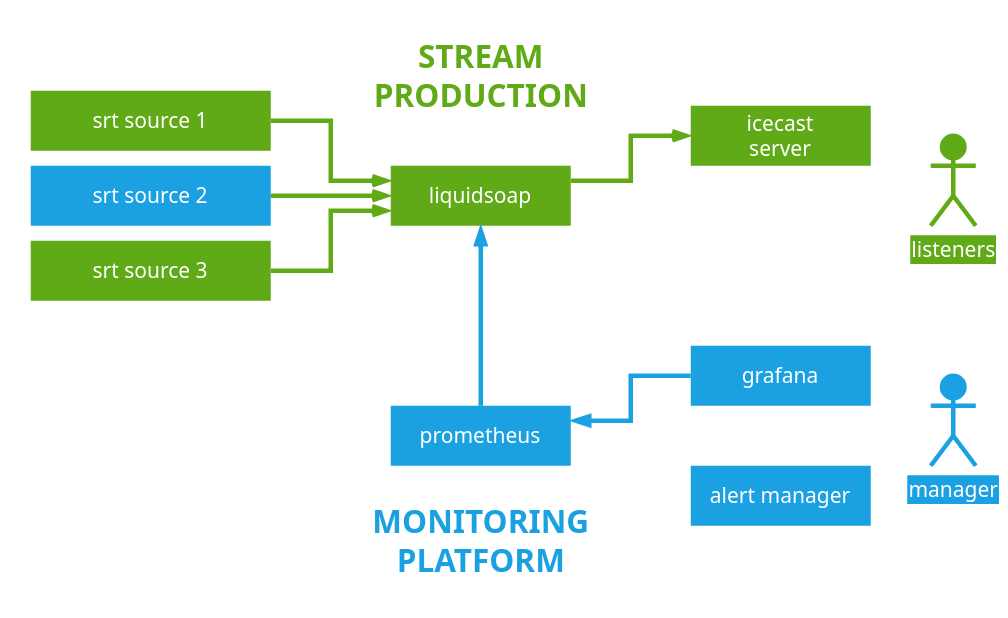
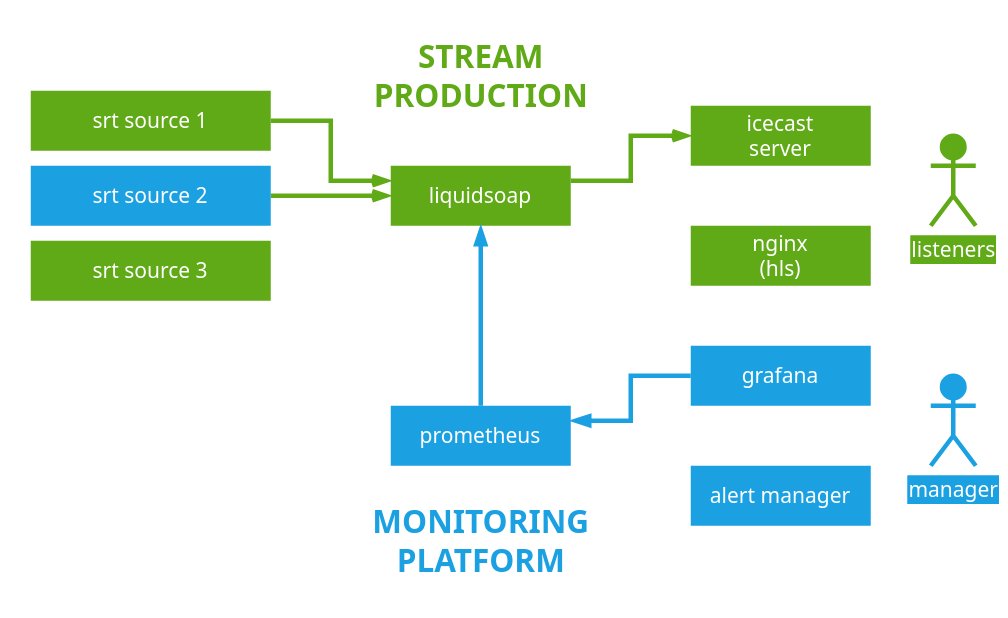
- <mxCell id="10" style="edgeStyle=orthogonalEdgeStyle;rounded=0;hachureGap=4;orthogonalLoop=1;jettySize=auto;html=1;exitX=1;exitY=0.5;exitDx=0;exitDy=0;entryX=0;entryY=0.75;entryDx=0;entryDy=0;fontFamily=Noto Sans;fontSize=14;fillColor=#60a917;strokeColor=#60a917;fontSource=https%3A%2F%2Ffonts.googleapis.com%2Fcss%3Ffamily%3DNoto%2BSans;fontColor=#FFFFFF;strokeWidth=3;endArrow=openThin;endFill=0;" parent="1" source="11" target="3" edge="1"><mxGeometry relative="1" as="geometry" /></mxCell>
+ <mxCell id="5" value="nginx&lt;br style=&quot;font-size: 14px;&quot;&gt;(hls)" style="rounded=0;whiteSpace=wrap;html=1;hachureGap=4;fontFamily=Noto Sans;fontSize=14;fillColor=#60a917;strokeColor=none;fontSource=https%3A%2F%2Ffonts.googleapis.com%2Fcss%3Ffamily%3DNoto%2BSans;fontColor=#ffffff;strokeWidth=3;" parent="1" vertex="1"><mxGeometry x="460" y="150" width="120" height="40" as="geometry" /></mxCell>
